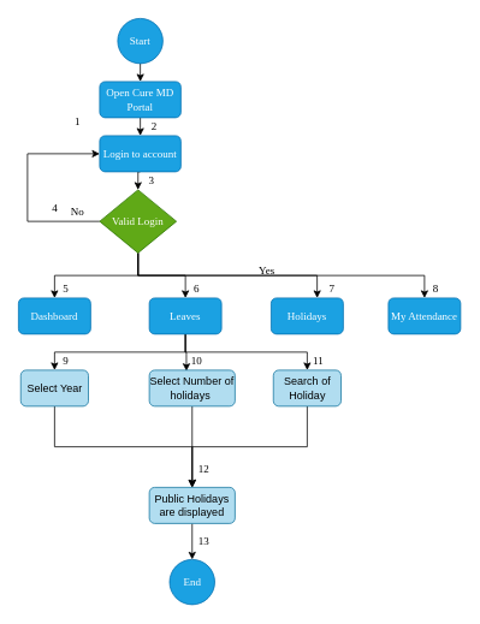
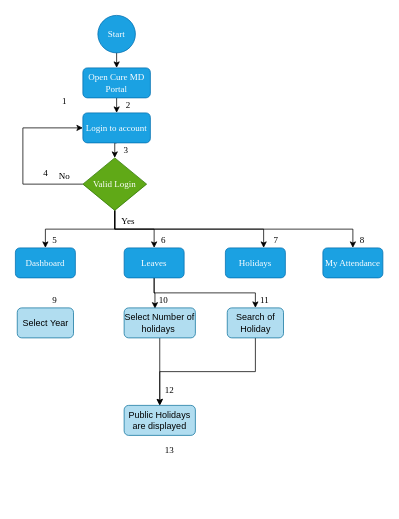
- <mxCell id="22" value="Yes" style="text;html=1;align=center;verticalAlign=middle;resizable=0;points=[];autosize=1;strokeColor=none;fillColor=none;fontFamily=Times New Roman;" vertex="1" parent="1"><mxGeometry x="275" y="285" width="40" height="30" as="geometry" /></mxCell>
+ <mxCell id="22" value="Yes" style="text;html=1;align=center;verticalAlign=middle;resizable=0;points=[];autosize=1;strokeColor=none;fillColor=none;fontFamily=Times New Roman;" vertex="1" parent="1"><mxGeometry x="150" y="280" width="40" height="30" as="geometry" /></mxCell>
- <mxCell id="13" style="edgeStyle=orthogonalEdgeStyle;rounded=0;orthogonalLoop=1;jettySize=auto;html=1;exitX=0.5;exitY=1;exitDx=0;exitDy=0;entryX=0.5;entryY=0;entryDx=0;entryDy=0;" edge="1" parent="1" source="16" target="32"><mxGeometry relative="1" as="geometry" /></mxCell>
- <mxCell id="31" style="edgeStyle=orthogonalEdgeStyle;rounded=0;orthogonalLoop=1;jettySize=auto;html=1;exitX=0.5;exitY=1;exitDx=0;exitDy=0;" edge="1" parent="1" source="32" target="38"><mxGeometry relative="1" as="geometry" /></mxCell>
- <mxCell id="37" style="edgeStyle=orthogonalEdgeStyle;rounded=0;orthogonalLoop=1;jettySize=auto;html=1;exitX=0.5;exitY=1;exitDx=0;exitDy=0;" edge="1" parent="1" source="38" target="39"><mxGeometry relative="1" as="geometry" /></mxCell>
- <mxCell id="39" value="End" style="ellipse;whiteSpace=wrap;html=1;aspect=fixed;fillColor=#1ba1e2;fontColor=#ffffff;strokeColor=#006EAF;fontFamily=Times New Roman;" vertex="1" parent="1"><mxGeometry x="187.5" y="620" width="50" height="50" as="geometry" /></mxCell>
